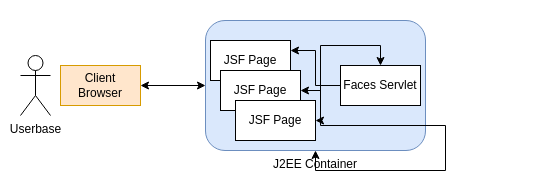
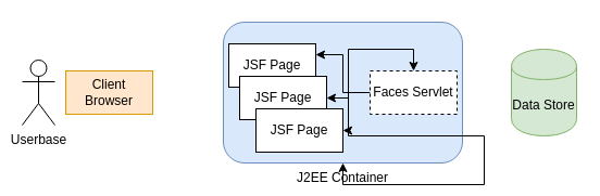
- <mxCell id="2" value="" style="edgeStyle=orthogonalEdgeStyle;rounded=0;orthogonalLoop=1;jettySize=auto;html=1;startArrow=classic;startFill=1;" edge="1" parent="1" source="3" target="6"><mxGeometry relative="1" as="geometry" /></mxCell>
- <mxCell id="12" value="Faces Servlet" style="rounded=0;whiteSpace=wrap;html=1;" vertex="1" parent="1"><mxGeometry x="340" y="65" width="80" height="40" as="geometry" /></mxCell>
+ <mxCell id="12" value="Faces Servlet" style="rounded=0;whiteSpace=wrap;html=1;dashed=1;" vertex="1" parent="1"><mxGeometry x="340" y="65" width="80" height="40" as="geometry" /></mxCell>
+ <mxCell id="13" value="Data Store" style="shape=cylinder;whiteSpace=wrap;html=1;boundedLbl=1;backgroundOutline=1;fillColor=#d5e8d4;strokeColor=#82b366;" vertex="1" parent="1"><mxGeometry x="470" y="45" width="60" height="80" as="geometry" /></mxCell>
